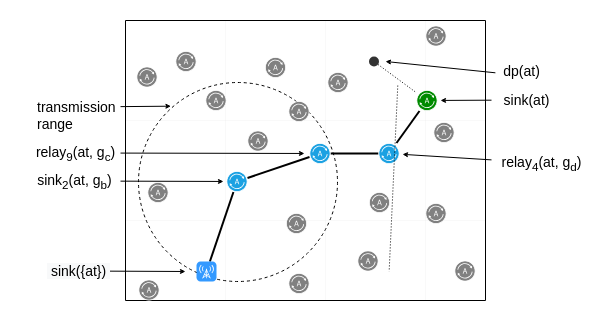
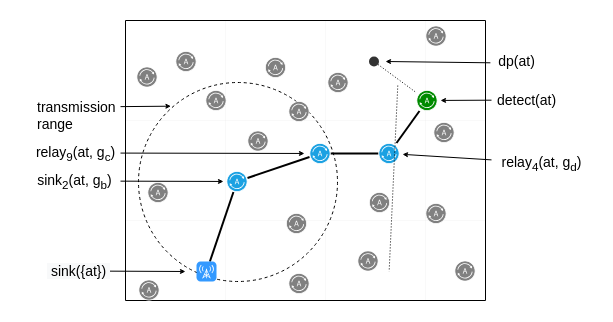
- <mxCell id="38" value="&lt;span style=&quot;font-size: 14px ; text-align: left&quot;&gt;dp(at&lt;/span&gt;&lt;span style=&quot;font-size: 14px ; text-align: left&quot;&gt;)&lt;/span&gt;" style="text;html=1;align=center;verticalAlign=middle;resizable=0;points=[];autosize=1;" parent="1" vertex="1"><mxGeometry x="496" y="60.5" width="50" height="20" as="geometry" /></mxCell>
+ <mxCell id="38" value="&lt;span style=&quot;font-size: 14px ; text-align: left&quot;&gt;dp(at&lt;/span&gt;&lt;span style=&quot;font-size: 14px ; text-align: left&quot;&gt;)&lt;/span&gt;" style="text;html=1;align=center;verticalAlign=middle;resizable=0;points=[];autosize=1;" parent="1" vertex="1"><mxGeometry x="491" y="50.5" width="50" height="20" as="geometry" /></mxCell>
- <mxCell id="34" value="&lt;span style=&quot;font-size: 14px ; text-align: left&quot;&gt;sink(at&lt;/span&gt;&lt;span style=&quot;font-size: 14px ; text-align: left&quot;&gt;)&lt;/span&gt;" style="text;html=1;align=center;verticalAlign=middle;resizable=0;points=[];autosize=1;strokeWidth=1;" parent="1" vertex="1"><mxGeometry x="491" y="89.5" width="70" height="20" as="geometry" /></mxCell>
+ <mxCell id="34" value="&lt;span style=&quot;font-size: 14px ; text-align: left&quot;&gt;detect(at&lt;/span&gt;&lt;span style=&quot;font-size: 14px ; text-align: left&quot;&gt;)&lt;/span&gt;" style="text;html=1;align=center;verticalAlign=middle;resizable=0;points=[];autosize=1;strokeWidth=1;" parent="1" vertex="1"><mxGeometry x="491" y="89.5" width="70" height="20" as="geometry" /></mxCell>
